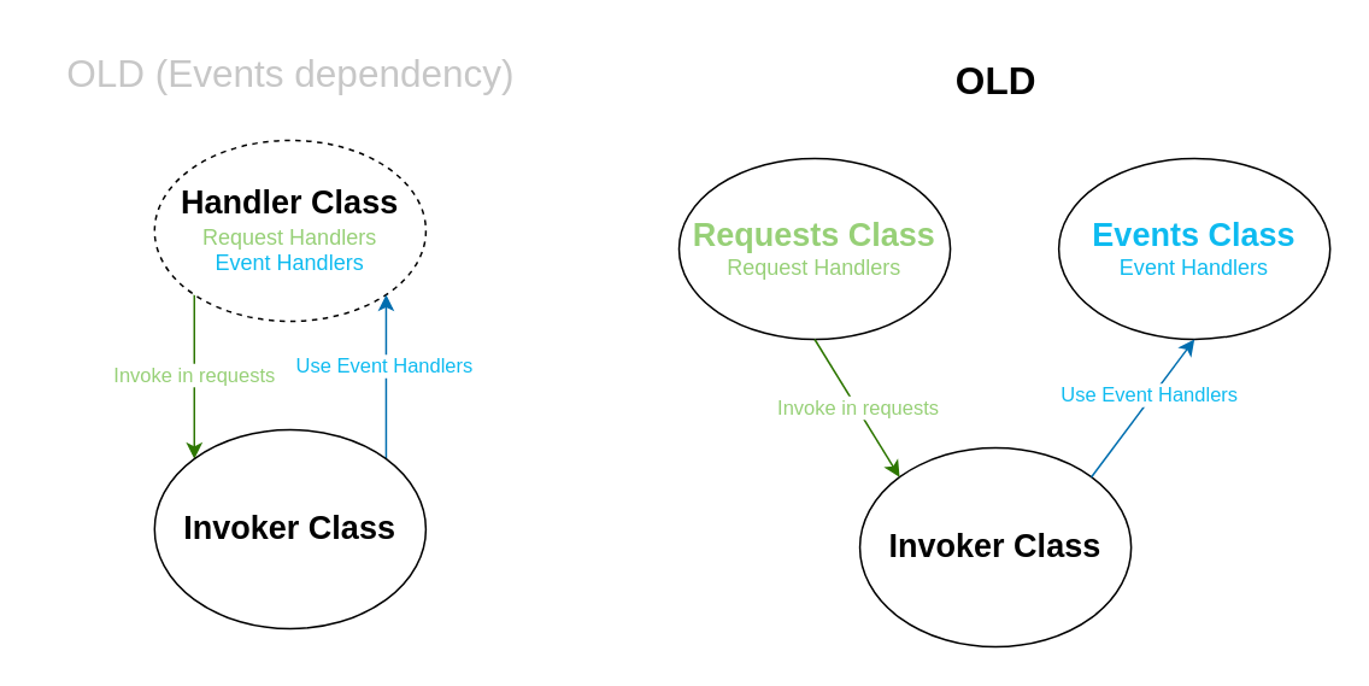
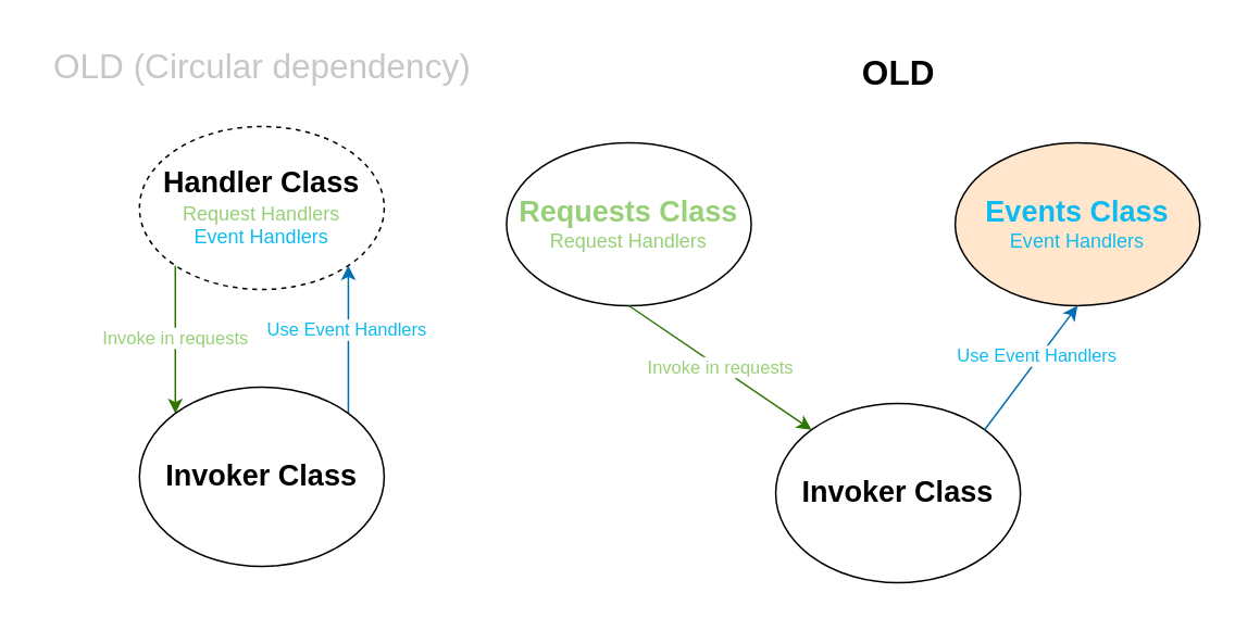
- <mxCell id="13" value="&lt;font color=&quot;#c7c7c7&quot; style=&quot;font-size: 21px;&quot;&gt;OLD (Events dependency)&lt;/font&gt;" style="text;html=1;align=center;verticalAlign=middle;resizable=0;points=[];autosize=1;strokeColor=none;fillColor=none;" vertex="1" parent="1"><mxGeometry x="20" y="20" width="280" height="40" as="geometry" /></mxCell>
+ <mxCell id="13" value="&lt;font color=&quot;#c7c7c7&quot; style=&quot;font-size: 21px;&quot;&gt;OLD (Circular dependency)&lt;/font&gt;" style="text;html=1;align=center;verticalAlign=middle;resizable=0;points=[];autosize=1;strokeColor=none;fillColor=none;" vertex="1" parent="1"><mxGeometry x="20" y="20" width="280" height="40" as="geometry" /></mxCell>
- <mxCell id="7" value="&lt;span style=&quot;font-size: 18px;&quot;&gt;&lt;b&gt;&lt;font color=&quot;#97d077&quot;&gt;Requests Class&lt;br&gt;&lt;/font&gt;&lt;/b&gt;&lt;/span&gt;&lt;span style=&quot;color: rgb(151, 208, 119);&quot;&gt;Request Handlers&lt;/span&gt;" style="ellipse;whiteSpace=wrap;html=1;" vertex="1" parent="1"><mxGeometry x="375" y="87" width="150" height="100" as="geometry" /></mxCell>
+ <mxCell id="7" value="&lt;span style=&quot;font-size: 18px;&quot;&gt;&lt;b&gt;&lt;font color=&quot;#97d077&quot;&gt;Requests Class&lt;br&gt;&lt;/font&gt;&lt;/b&gt;&lt;/span&gt;&lt;span style=&quot;color: rgb(151, 208, 119);&quot;&gt;Request Handlers&lt;/span&gt;" style="ellipse;whiteSpace=wrap;html=1;" vertex="1" parent="1"><mxGeometry x="310" y="87" width="150" height="100" as="geometry" /></mxCell>
- <mxCell id="9" value="&lt;font color=&quot;#0ebbf0&quot; style=&quot;font-size: 18px;&quot;&gt;&lt;b style=&quot;&quot;&gt;Events Class&lt;br&gt;&lt;/b&gt;&lt;/font&gt;&lt;span style=&quot;color: rgb(14, 187, 240);&quot;&gt;Event Handlers&lt;/span&gt;" style="ellipse;whiteSpace=wrap;html=1;" vertex="1" parent="1"><mxGeometry x="585" y="87" width="150" height="100" as="geometry" /></mxCell>
+ <mxCell id="9" value="&lt;font color=&quot;#0ebbf0&quot; style=&quot;font-size: 18px;&quot;&gt;&lt;b style=&quot;&quot;&gt;Events Class&lt;br&gt;&lt;/b&gt;&lt;/font&gt;&lt;span style=&quot;color: rgb(14, 187, 240);&quot;&gt;Event Handlers&lt;/span&gt;" style="ellipse;whiteSpace=wrap;html=1;fillColor=#ffe6cc;" vertex="1" parent="1"><mxGeometry x="585" y="87" width="150" height="100" as="geometry" /></mxCell>
